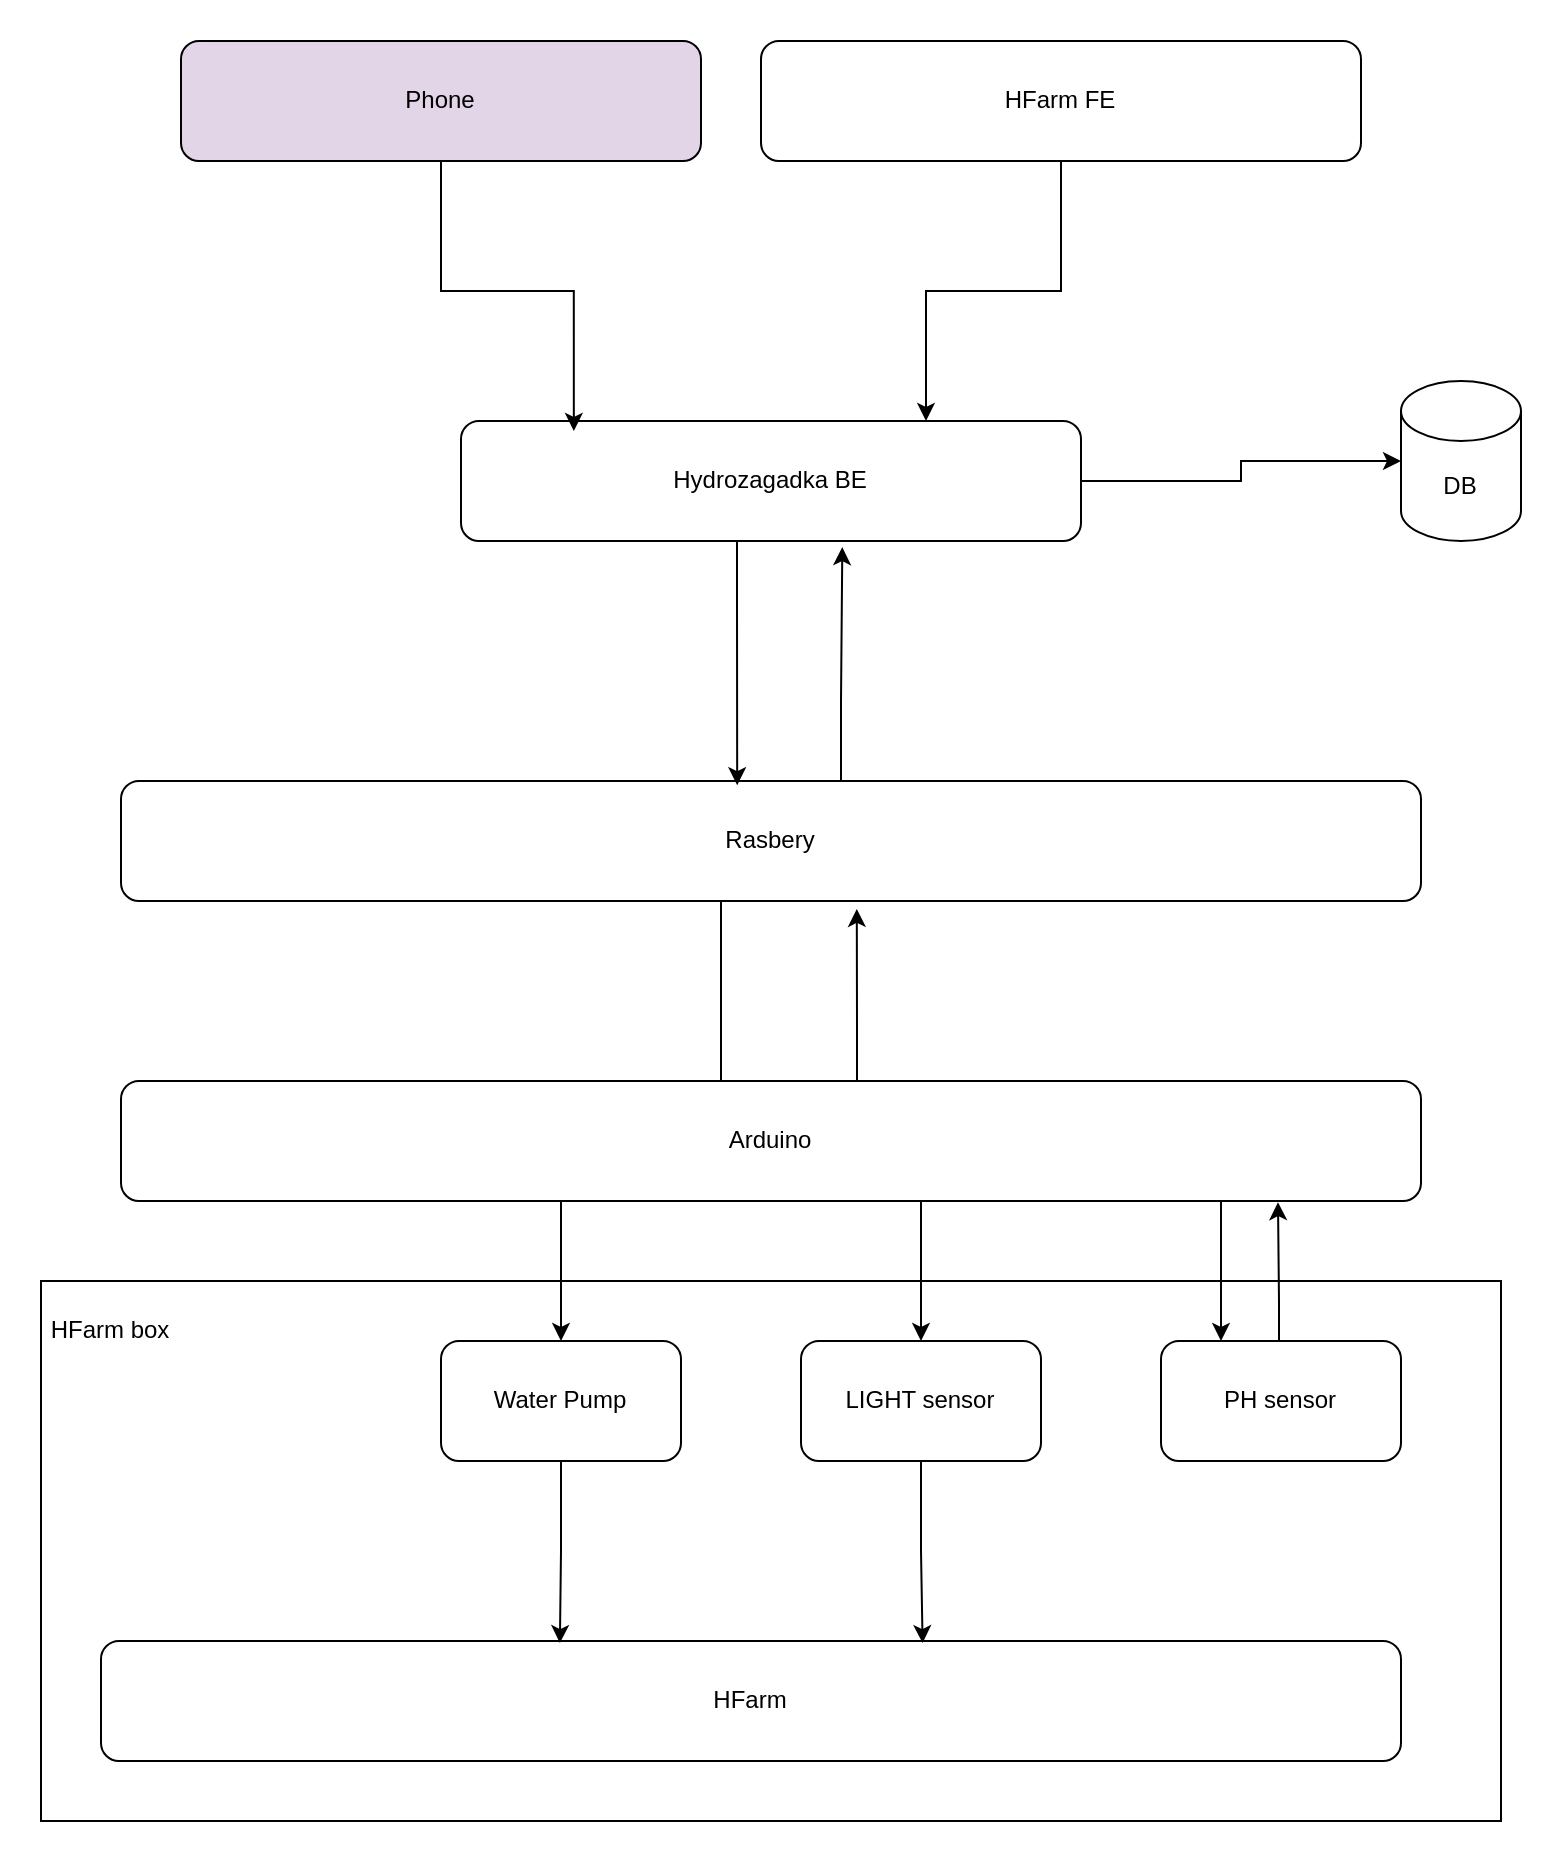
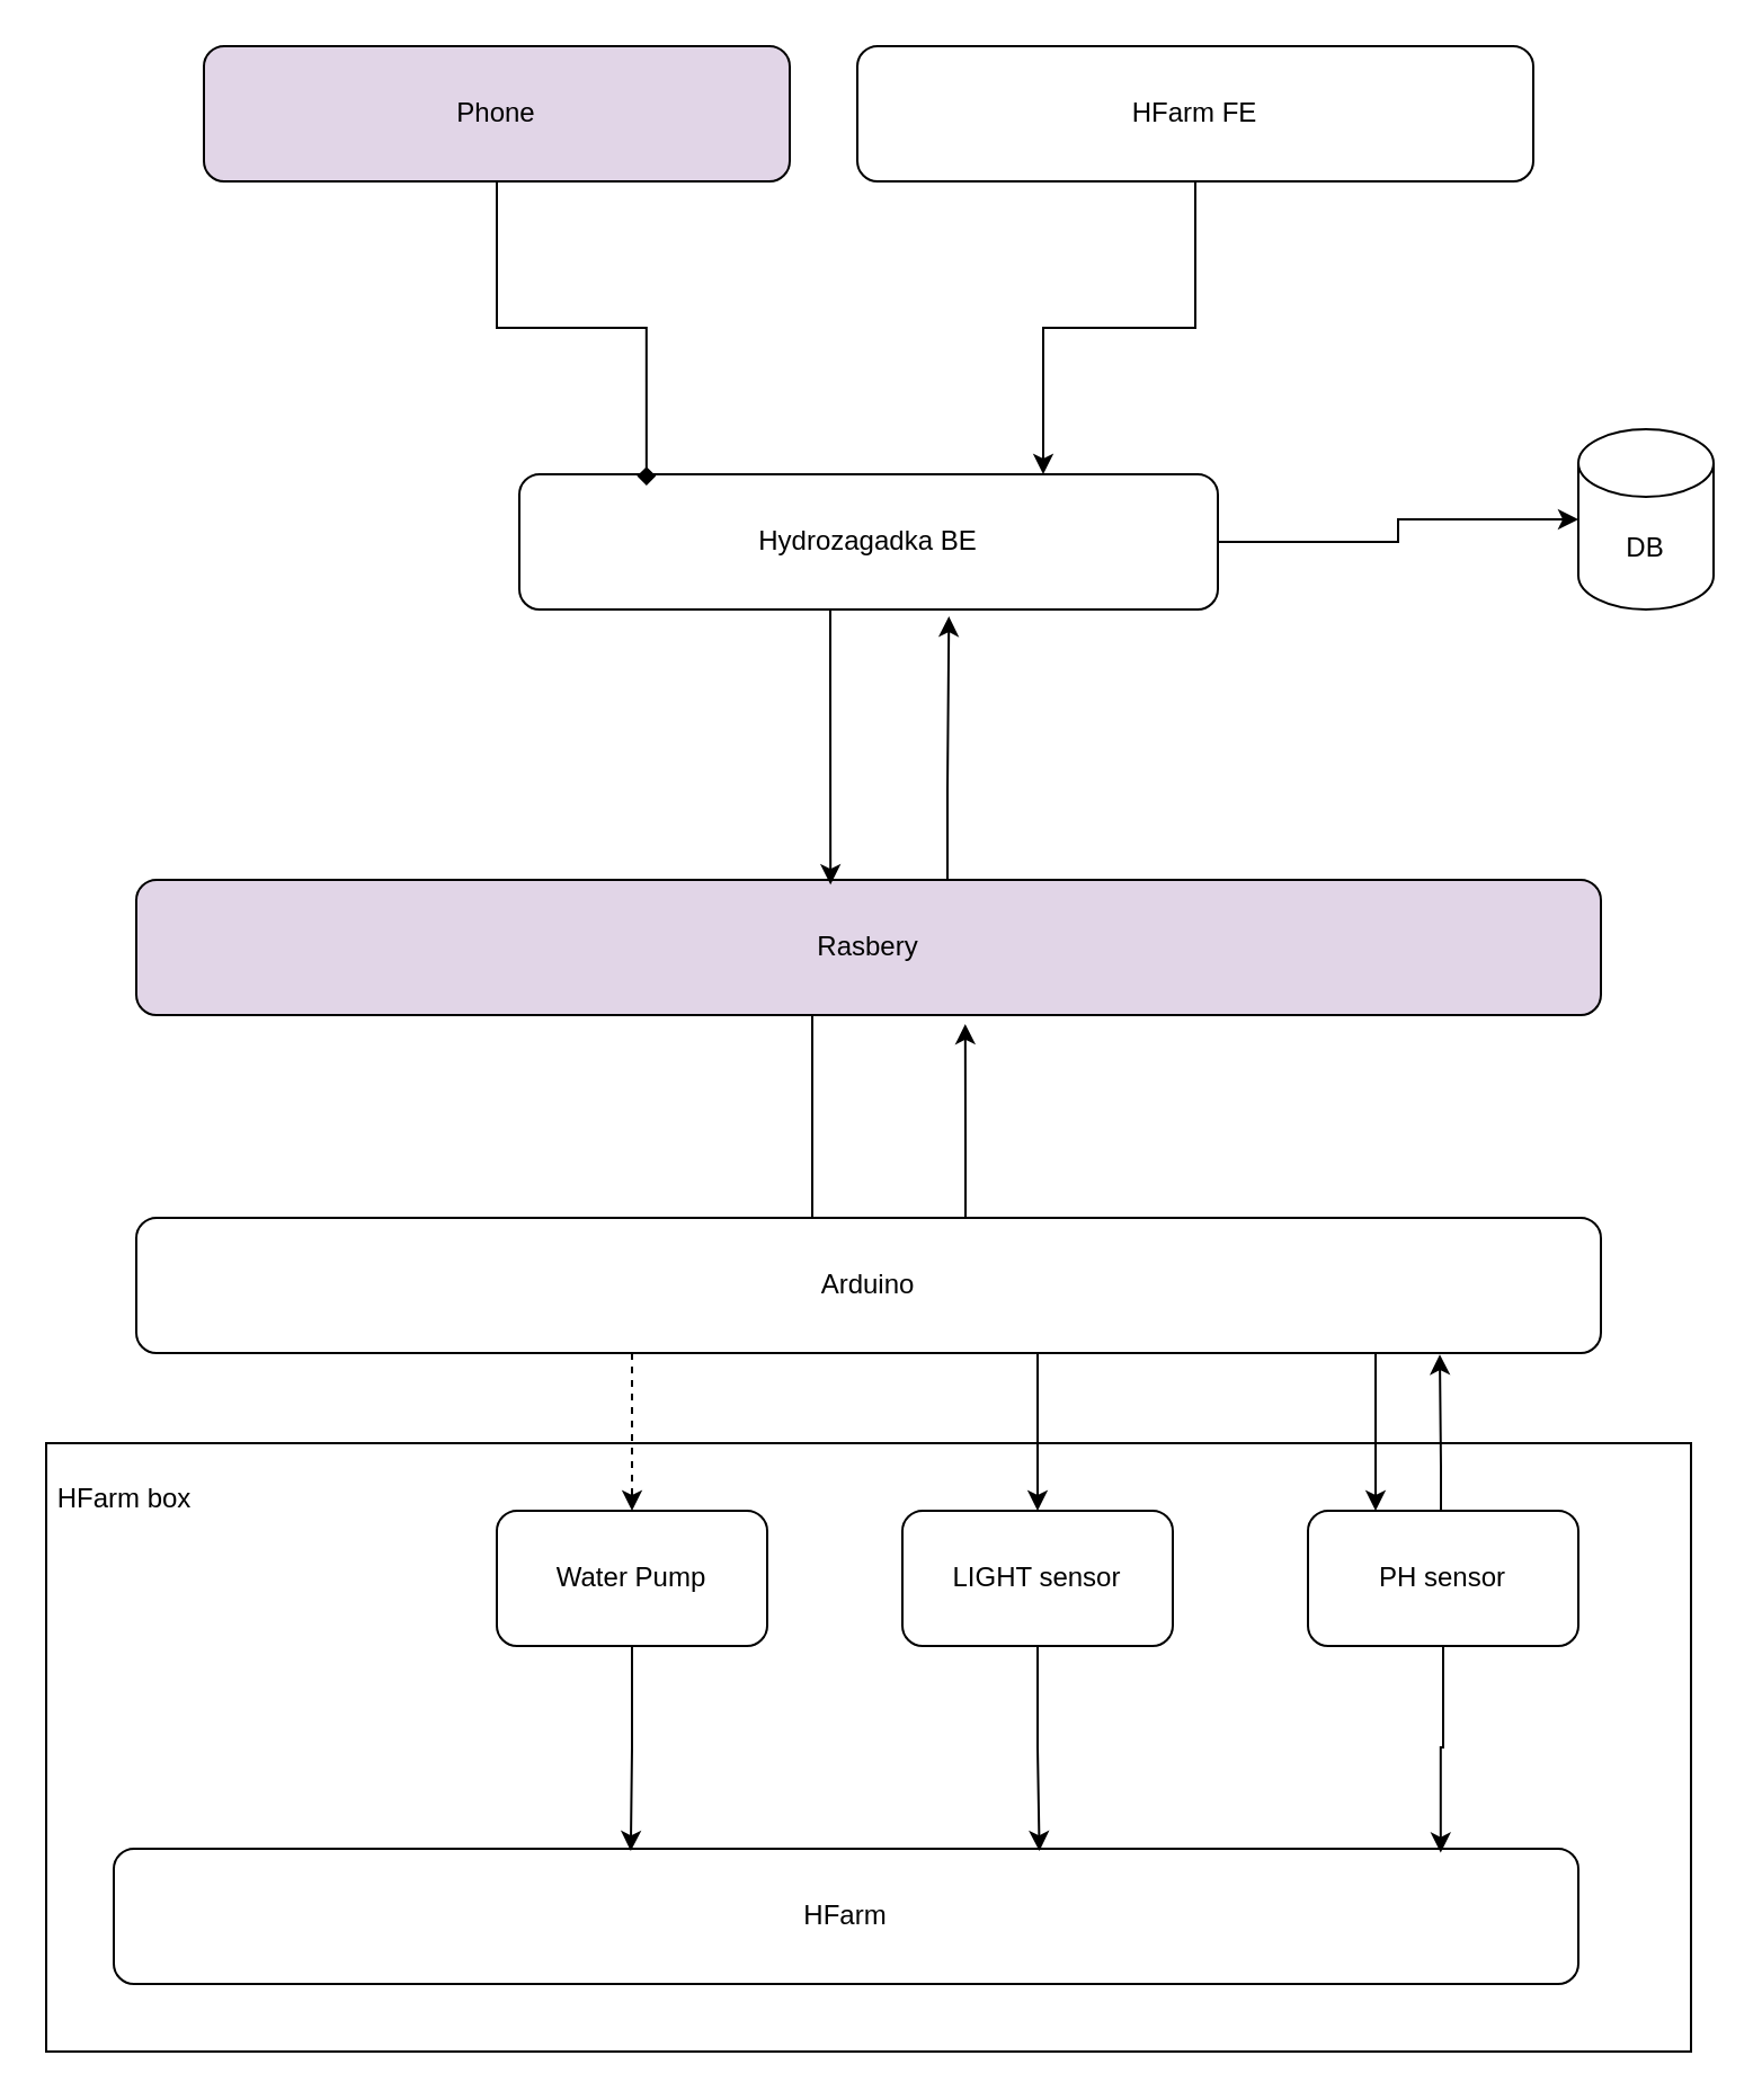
- <mxCell id="26" style="edgeStyle=orthogonalEdgeStyle;rounded=0;orthogonalLoop=1;jettySize=auto;html=1;entryX=0.182;entryY=0.083;entryDx=0;entryDy=0;entryPerimeter=0;" parent="1" source="27" target="22" edge="1"><mxGeometry relative="1" as="geometry" /></mxCell>
+ <mxCell id="26" style="edgeStyle=orthogonalEdgeStyle;rounded=0;orthogonalLoop=1;jettySize=auto;html=1;entryX=0.182;entryY=0.083;entryDx=0;entryDy=0;entryPerimeter=0;endArrow=diamond;" parent="1" source="27" target="22" edge="1"><mxGeometry relative="1" as="geometry" /></mxCell>
- <mxCell id="5" value="Rasbery" style="rounded=1;whiteSpace=wrap;html=1;" parent="1" vertex="1"><mxGeometry x="60" y="390" width="650" height="60" as="geometry" /></mxCell>
+ <mxCell id="5" value="Rasbery" style="rounded=1;whiteSpace=wrap;html=1;fillColor=#e1d5e7;" parent="1" vertex="1"><mxGeometry x="60" y="390" width="650" height="60" as="geometry" /></mxCell>
- <mxCell id="14" style="edgeStyle=orthogonalEdgeStyle;rounded=0;orthogonalLoop=1;jettySize=auto;html=1;" parent="1" source="15" target="18" edge="1"><mxGeometry relative="1" as="geometry"><Array as="points"><mxPoint x="280" y="610" /><mxPoint x="280" y="610" /></Array></mxGeometry></mxCell>
+ <mxCell id="14" style="edgeStyle=orthogonalEdgeStyle;rounded=0;orthogonalLoop=1;jettySize=auto;html=1;dashed=1;" parent="1" source="15" target="18" edge="1"><mxGeometry relative="1" as="geometry"><Array as="points"><mxPoint x="280" y="610" /><mxPoint x="280" y="610" /></Array></mxGeometry></mxCell>
+ <mxCell id="8" style="edgeStyle=orthogonalEdgeStyle;rounded=0;orthogonalLoop=1;jettySize=auto;html=1;entryX=0.906;entryY=0.03;entryDx=0;entryDy=0;entryPerimeter=0;" parent="1" source="16" target="7" edge="1"><mxGeometry relative="1" as="geometry" /></mxCell>
